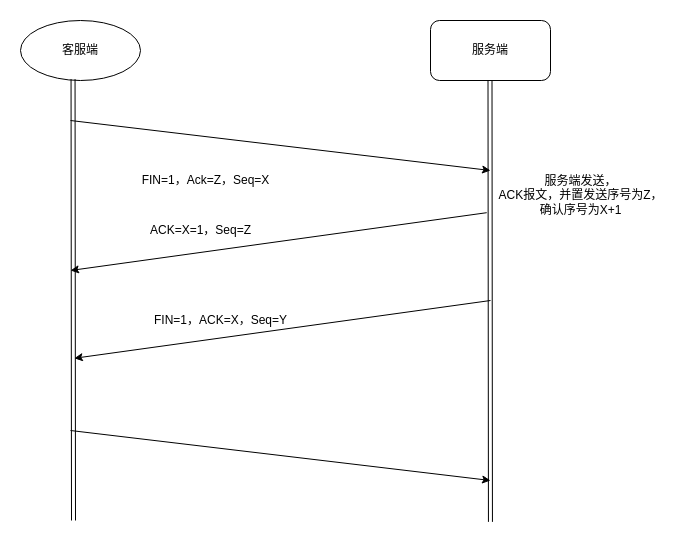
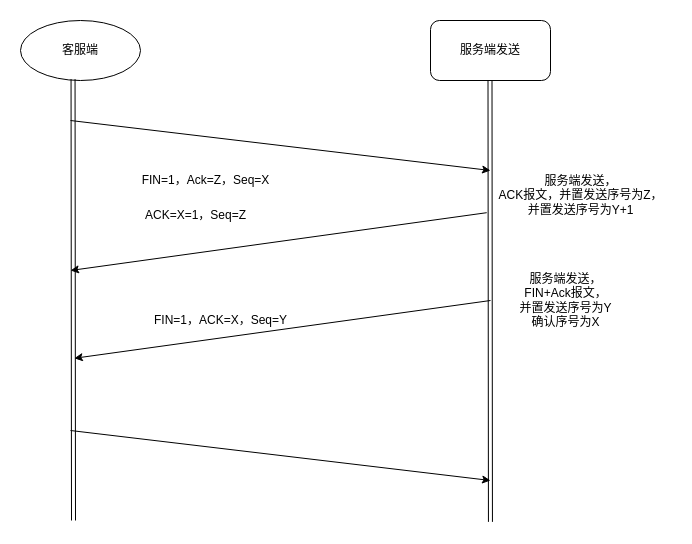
- <mxCell id="3" value="服务端" style="rounded=1;whiteSpace=wrap;html=1;" vertex="1" parent="1"><mxGeometry x="430" y="20" width="120" height="60" as="geometry" /></mxCell>
+ <mxCell id="3" value="服务端发送" style="rounded=1;whiteSpace=wrap;html=1;" vertex="1" parent="1"><mxGeometry x="430" y="20" width="120" height="60" as="geometry" /></mxCell>
- <mxCell id="8" value="服务端发送，&lt;br&gt;ACK报文，并置发送序号为Z，&lt;br&gt;确认序号为X+1" style="text;html=1;align=center;verticalAlign=middle;resizable=0;points=[];autosize=1;" vertex="1" parent="1"><mxGeometry x="490" y="170" width="180" height="50" as="geometry" /></mxCell>
+ <mxCell id="8" value="服务端发送，&lt;br&gt;ACK报文，并置发送序号为Z，&lt;br&gt;并置发送序号为Y+1" style="text;html=1;align=center;verticalAlign=middle;resizable=0;points=[];autosize=1;" vertex="1" parent="1"><mxGeometry x="490" y="170" width="180" height="50" as="geometry" /></mxCell>
- <mxCell id="10" value="ACK=X=1，Seq=Z" style="text;html=1;align=center;verticalAlign=middle;resizable=0;points=[];autosize=1;" vertex="1" parent="1"><mxGeometry x="140" y="220" width="120" height="20" as="geometry" /></mxCell>
+ <mxCell id="10" value="ACK=X=1，Seq=Z" style="text;html=1;align=center;verticalAlign=middle;resizable=0;points=[];autosize=1;" vertex="1" parent="1"><mxGeometry x="135" y="205" width="120" height="20" as="geometry" /></mxCell>
+ <mxCell id="12" value="服务端发送，&lt;br&gt;FIN+Ack报文，&lt;br&gt;并置发送序号为Y&lt;br&gt;确认序号为X" style="text;html=1;align=center;verticalAlign=middle;resizable=0;points=[];autosize=1;" vertex="1" parent="1"><mxGeometry x="510" y="270" width="110" height="60" as="geometry" /></mxCell>
